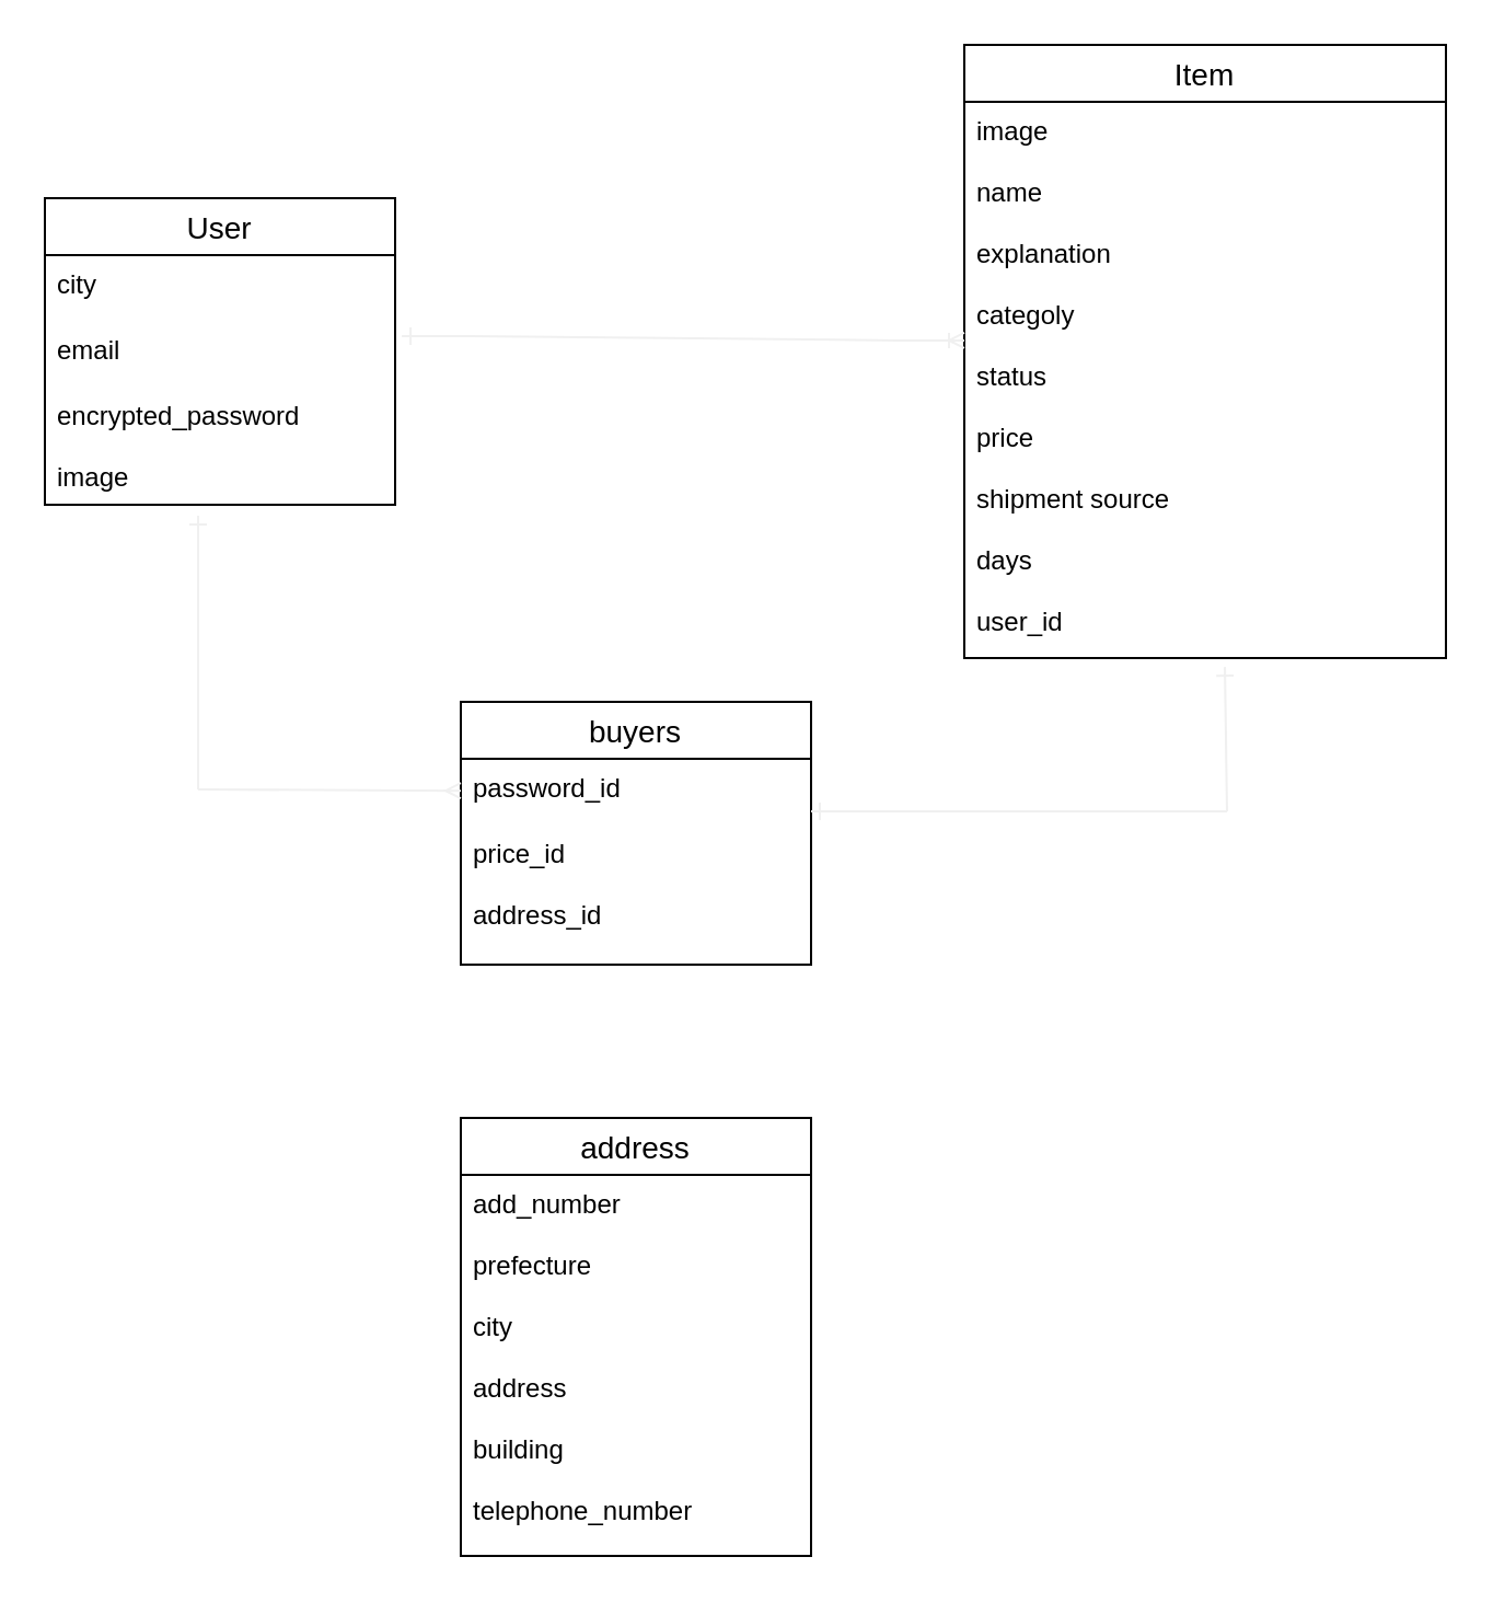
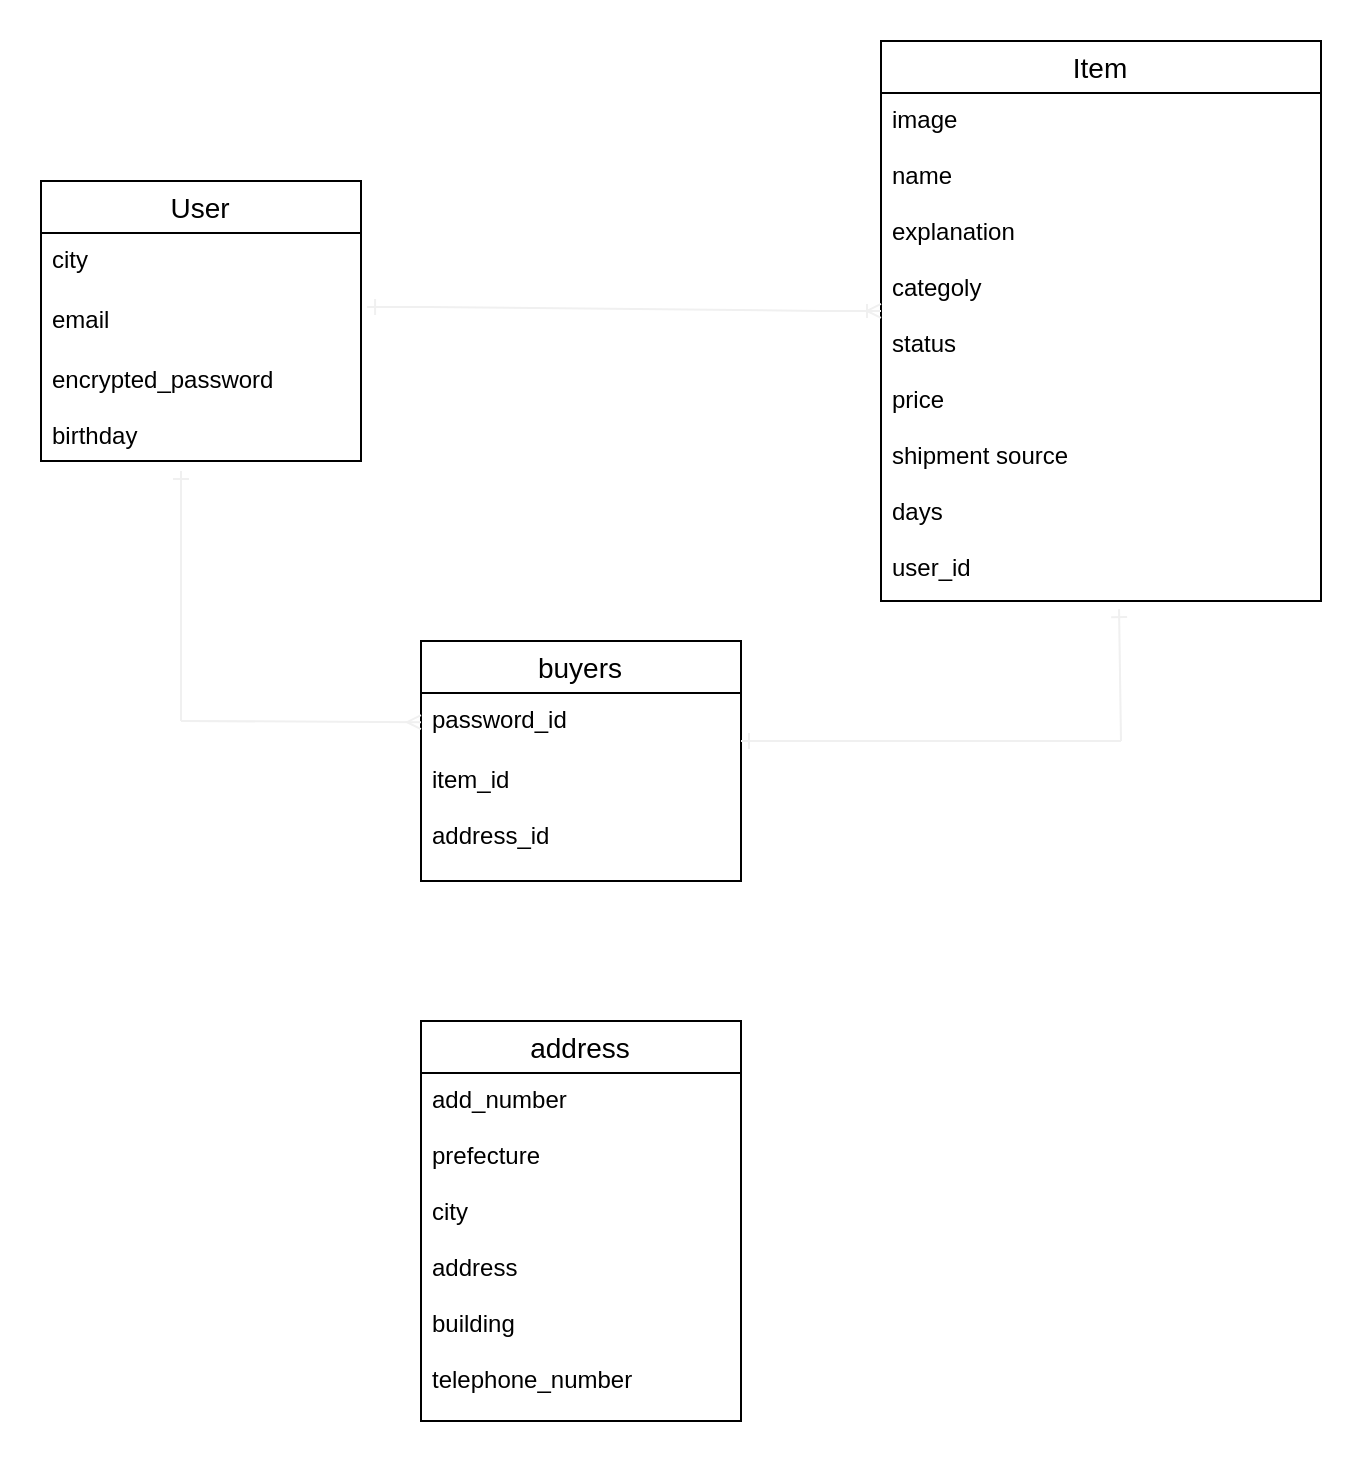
- <mxCell id="5" value="encrypted_password&#10;&#10;image" style="text;strokeColor=none;fillColor=none;spacingLeft=4;spacingRight=4;overflow=hidden;rotatable=0;points=[[0,0.5],[1,0.5]];portConstraint=eastwest;fontSize=12;" vertex="1" parent="2"><mxGeometry y="86" width="160" height="54" as="geometry" /></mxCell>
+ <mxCell id="5" value="encrypted_password&#10;&#10;birthday" style="text;strokeColor=none;fillColor=none;spacingLeft=4;spacingRight=4;overflow=hidden;rotatable=0;points=[[0,0.5],[1,0.5]];portConstraint=eastwest;fontSize=12;" vertex="1" parent="2"><mxGeometry y="86" width="160" height="54" as="geometry" /></mxCell>
- <mxCell id="12" value="price_id&#10;&#10;address_id&#10;" style="text;strokeColor=none;fillColor=none;spacingLeft=4;spacingRight=4;overflow=hidden;rotatable=0;points=[[0,0.5],[1,0.5]];portConstraint=eastwest;fontSize=12;" vertex="1" parent="10"><mxGeometry y="56" width="160" height="64" as="geometry" /></mxCell>
+ <mxCell id="12" value="item_id&#10;&#10;address_id&#10;" style="text;strokeColor=none;fillColor=none;spacingLeft=4;spacingRight=4;overflow=hidden;rotatable=0;points=[[0,0.5],[1,0.5]];portConstraint=eastwest;fontSize=12;" vertex="1" parent="10"><mxGeometry y="56" width="160" height="64" as="geometry" /></mxCell>
